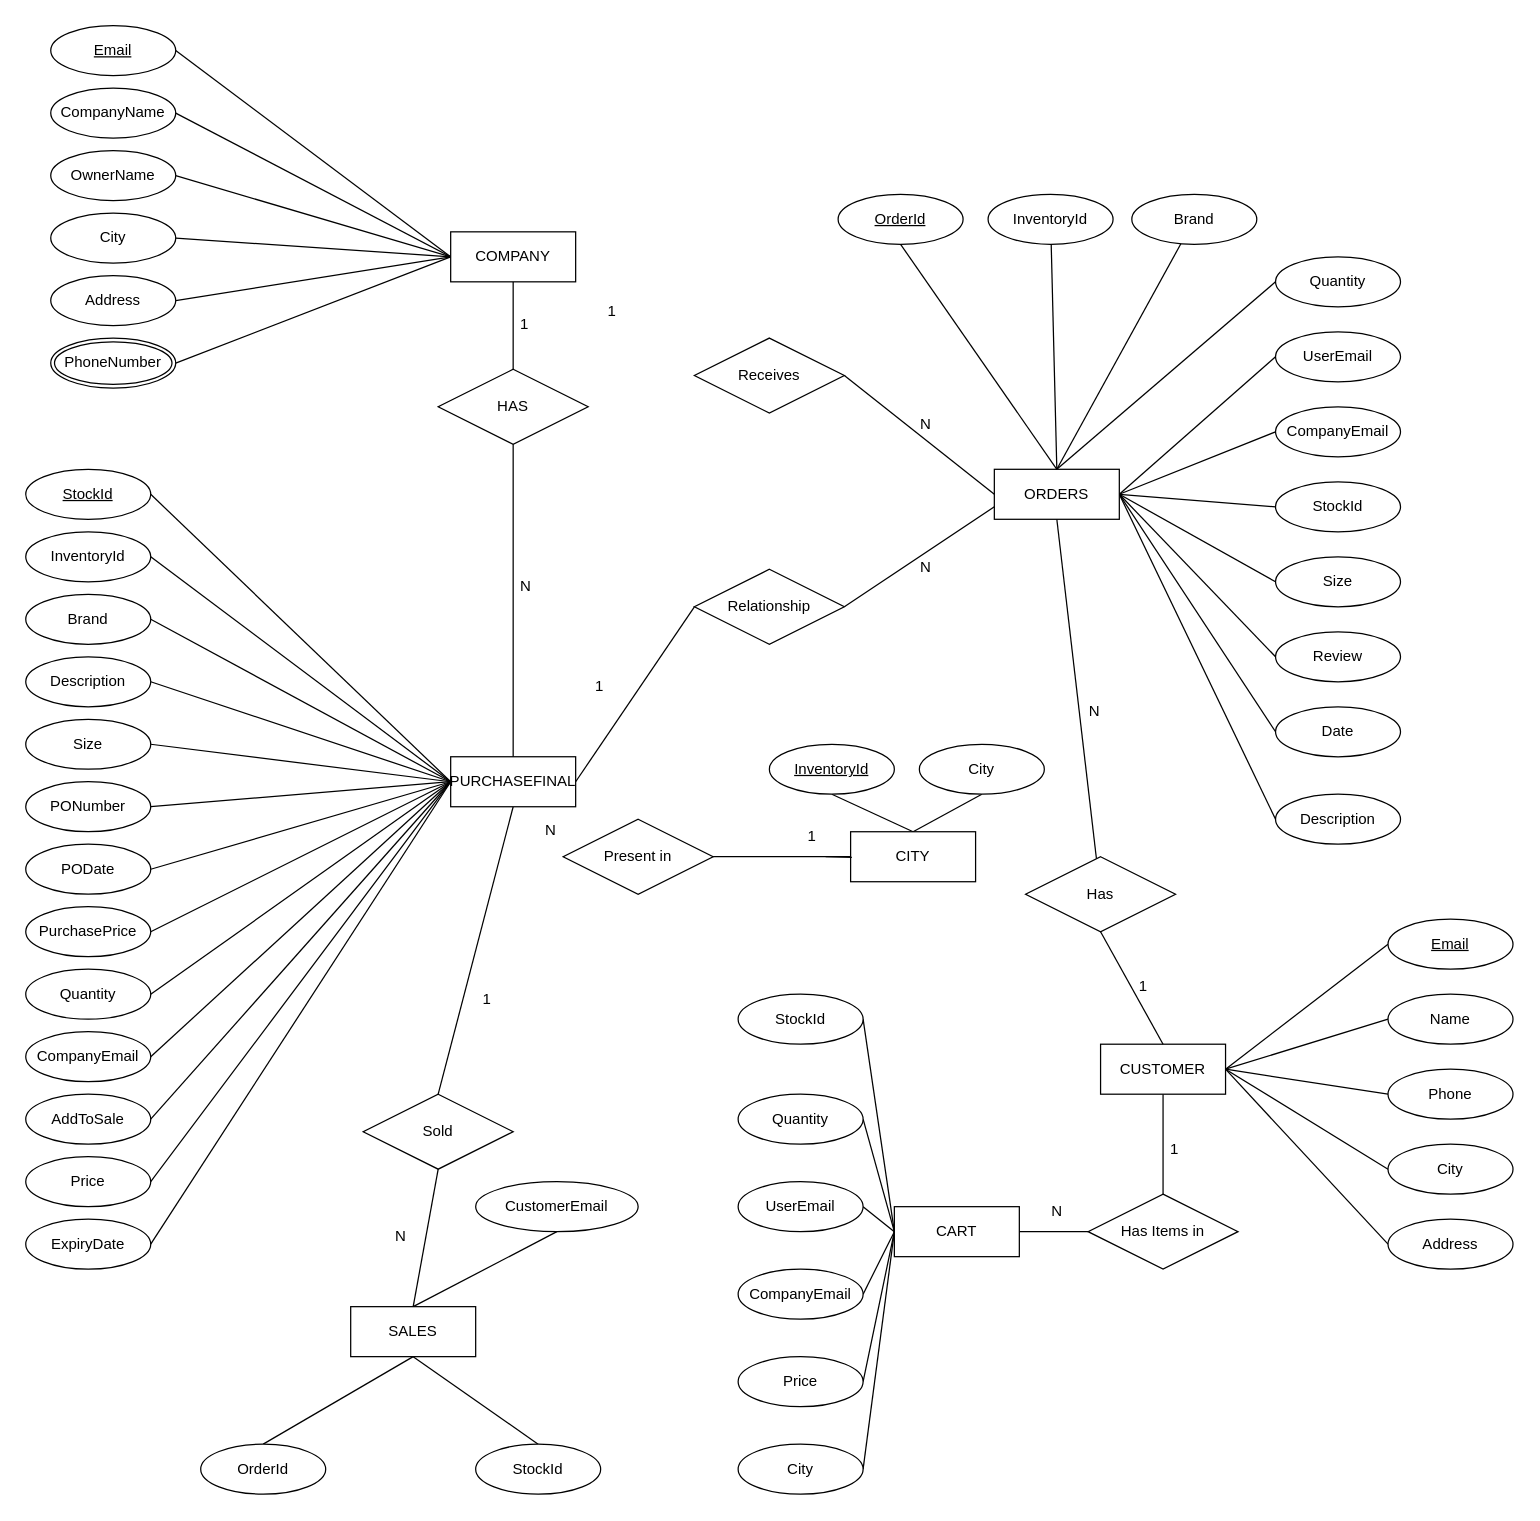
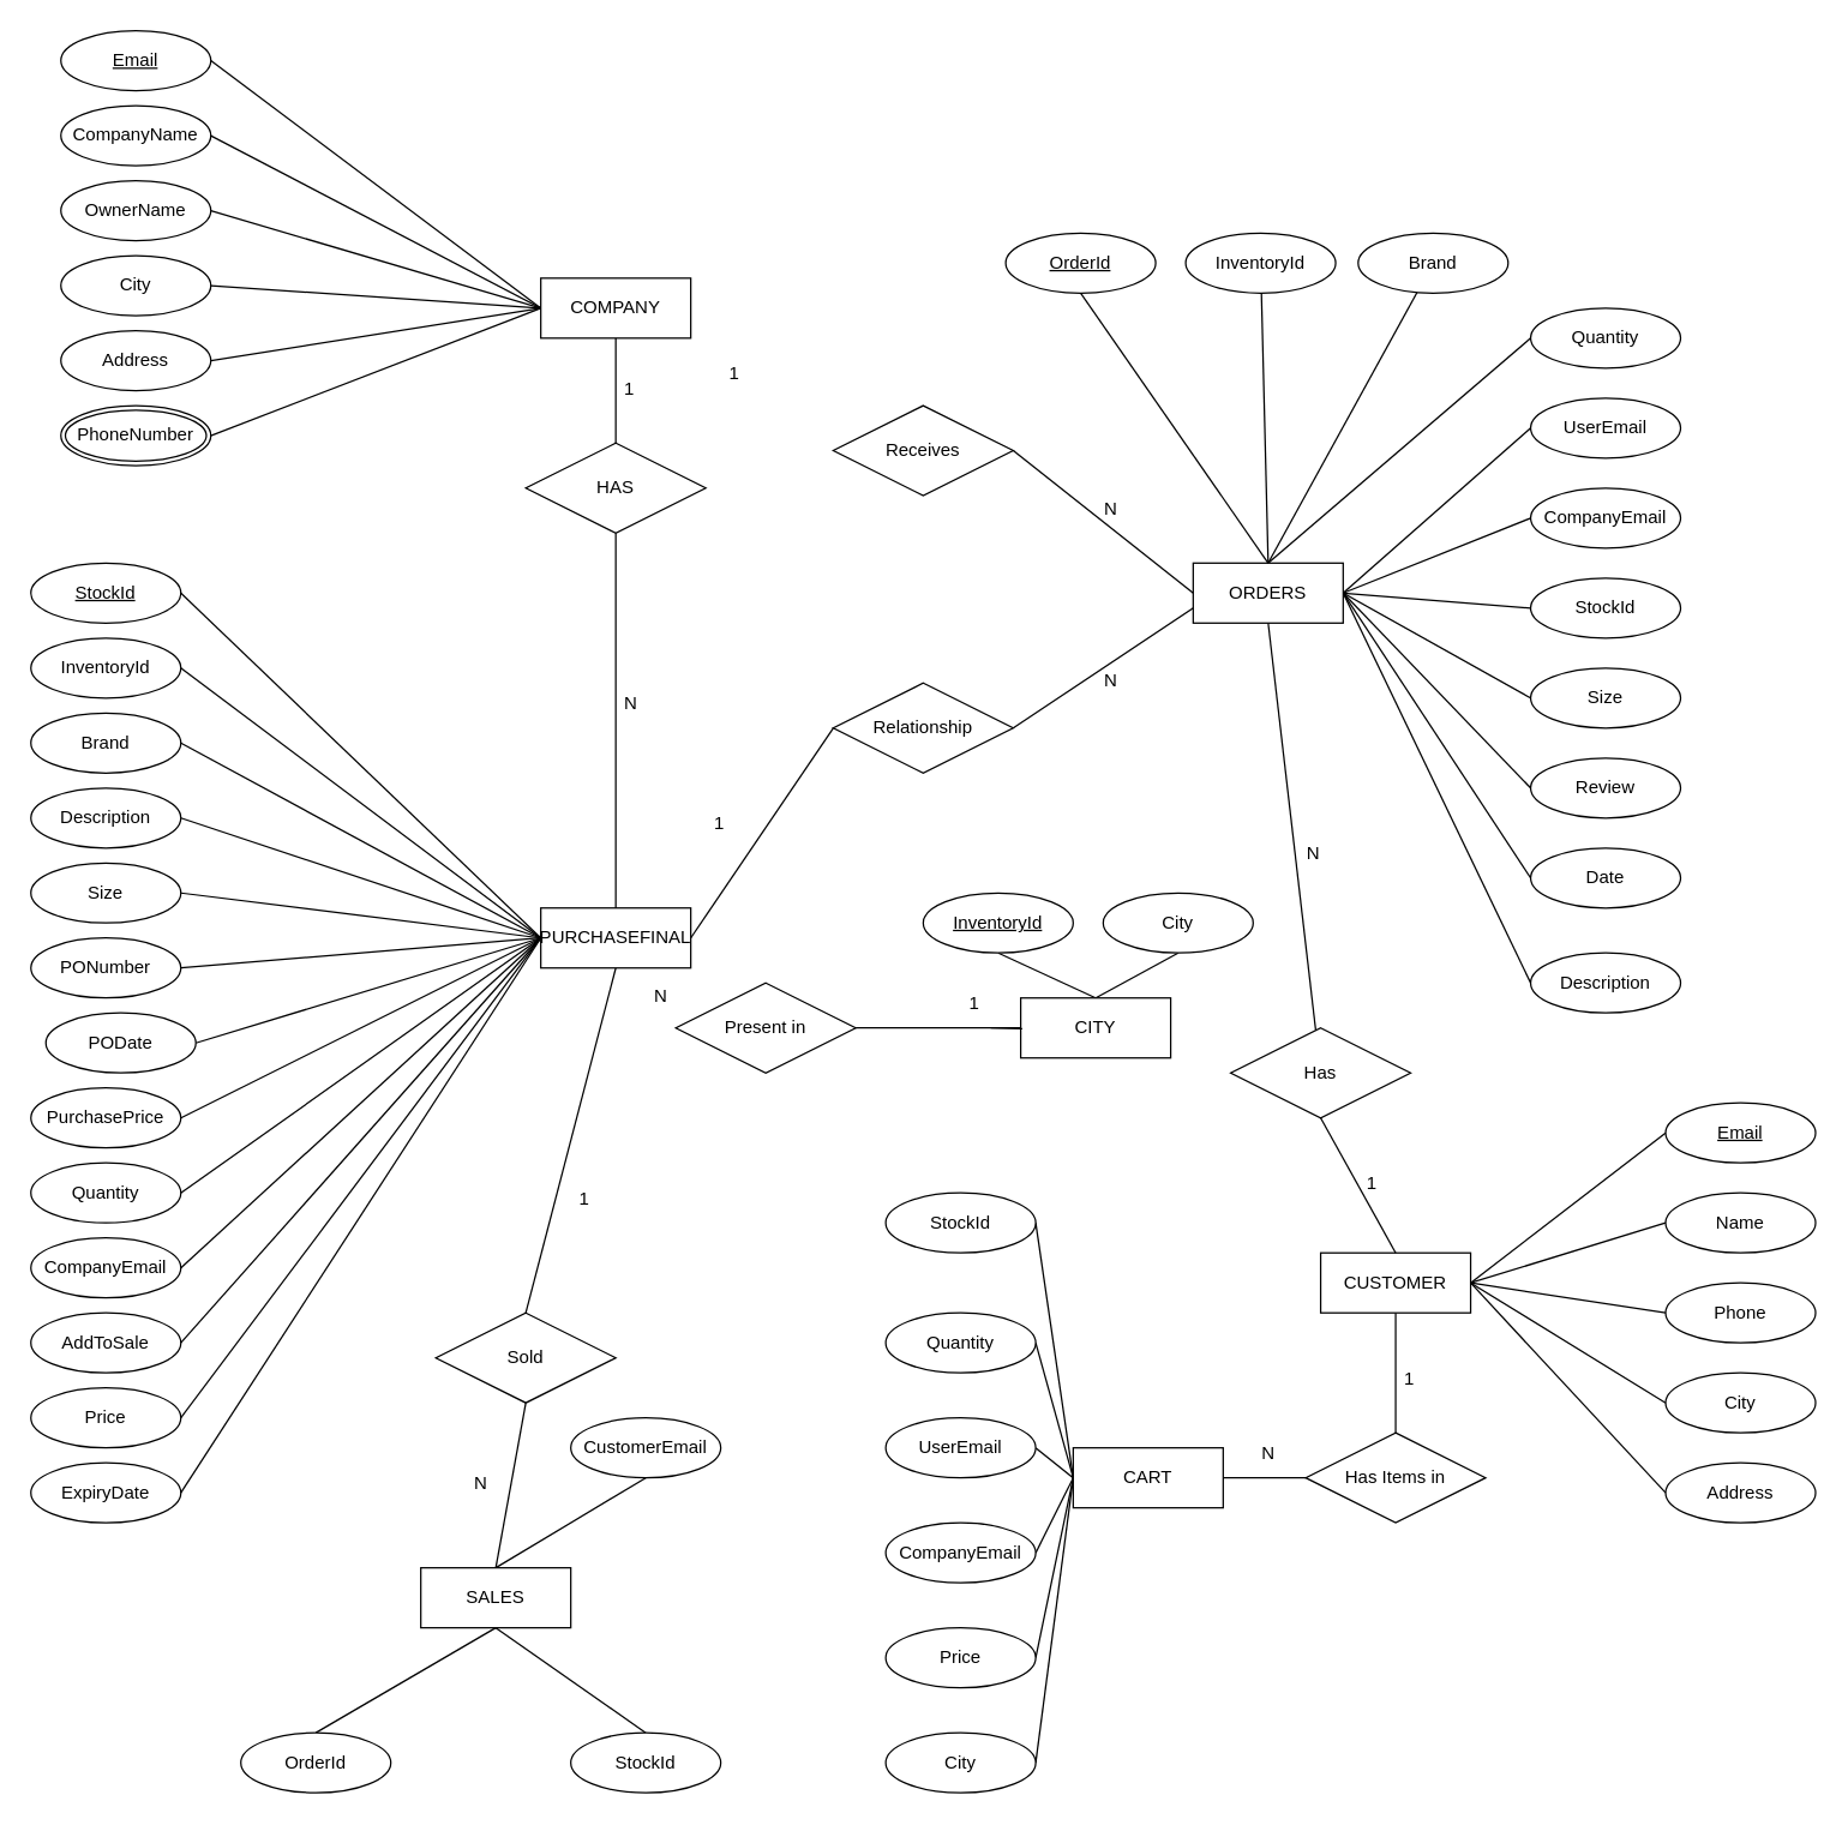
- <mxCell id="71" value="PODate" style="ellipse;whiteSpace=wrap;html=1;align=center;" vertex="1" parent="1"><mxGeometry x="20" y="675" width="100" height="40" as="geometry" /></mxCell>
+ <mxCell id="71" value="PODate" style="ellipse;whiteSpace=wrap;html=1;align=center;" vertex="1" parent="1"><mxGeometry x="30" y="675" width="100" height="40" as="geometry" /></mxCell>
- <mxCell id="123" value="CustomerEmail" style="ellipse;whiteSpace=wrap;html=1;align=center;" vertex="1" parent="1"><mxGeometry x="380" y="945" width="130" height="40" as="geometry" /></mxCell>
+ <mxCell id="123" value="CustomerEmail" style="ellipse;whiteSpace=wrap;html=1;align=center;" vertex="1" parent="1"><mxGeometry x="380" y="945" width="100" height="40" as="geometry" /></mxCell>
